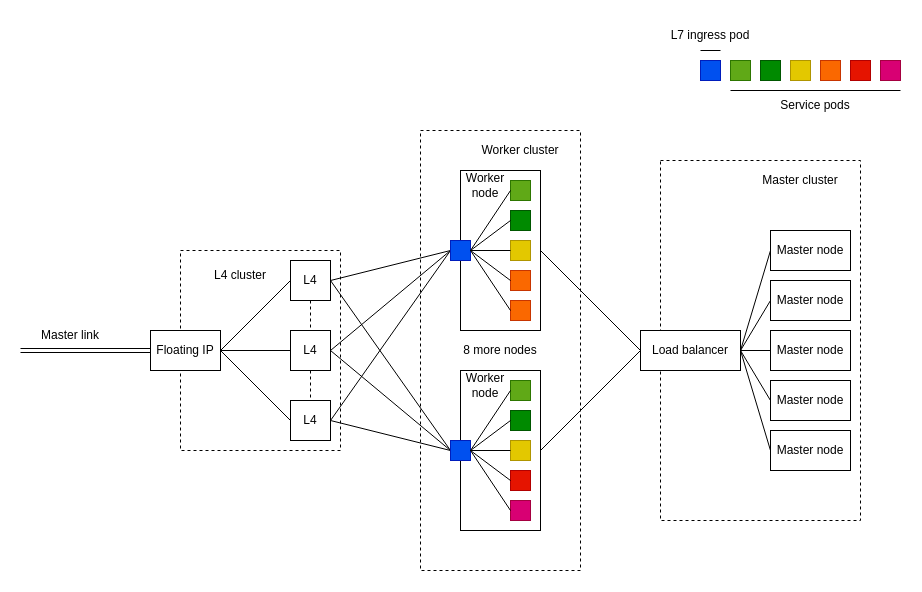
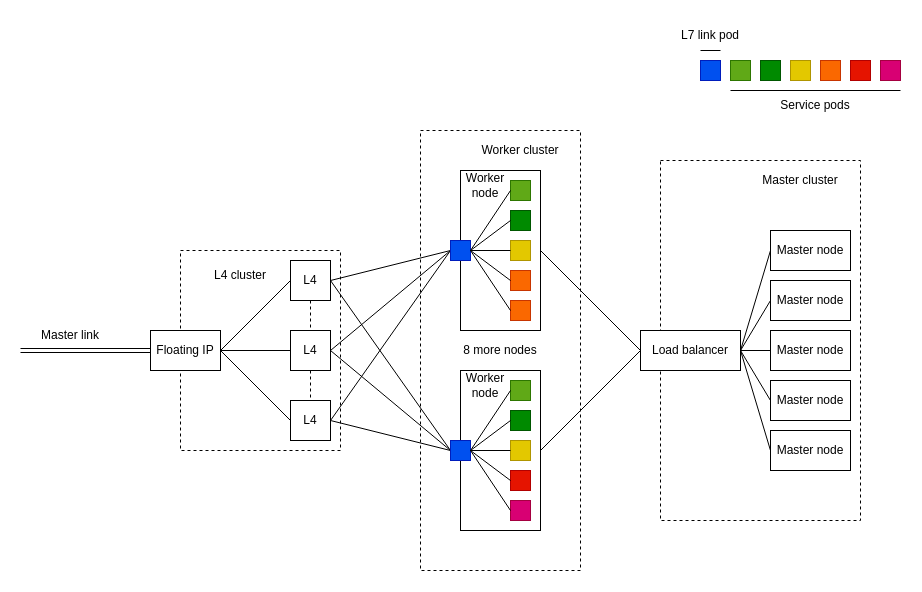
- <mxCell id="12" value="L7 ingress pod" style="text;html=1;strokeColor=none;fillColor=none;align=center;verticalAlign=middle;whiteSpace=wrap;rounded=0;container=0;" vertex="1" parent="5"><mxGeometry width="90" height="30" as="geometry" /></mxCell>
+ <mxCell id="12" value="L7 link pod" style="text;html=1;strokeColor=none;fillColor=none;align=center;verticalAlign=middle;whiteSpace=wrap;rounded=0;container=0;" vertex="1" parent="5"><mxGeometry width="90" height="30" as="geometry" /></mxCell>
